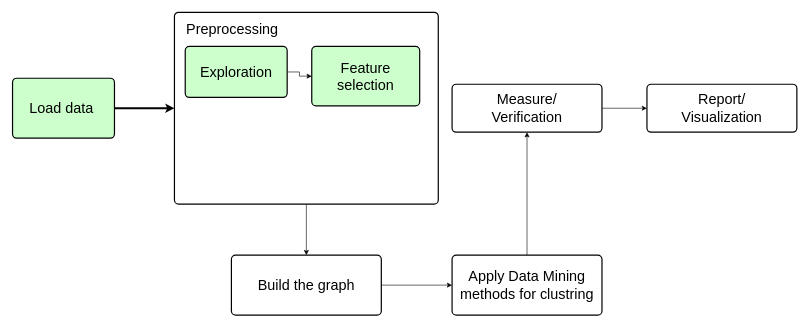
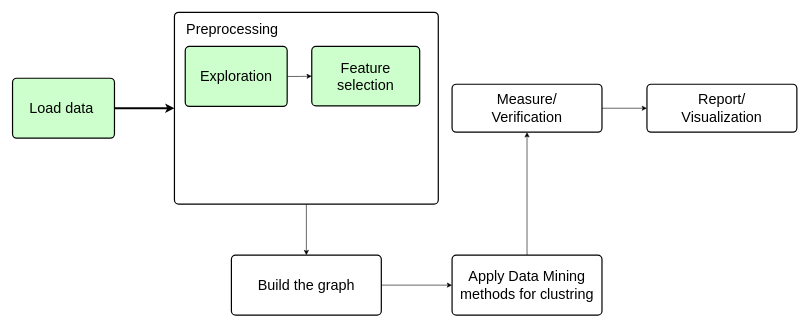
- <mxCell id="10" value="&lt;font style=&quot;font-size: 24px;&quot;&gt;Exploration&lt;/font&gt;" style="rounded=1;whiteSpace=wrap;html=1;absoluteArcSize=1;arcSize=14;strokeWidth=2;fillColor=#CCFFCC;" vertex="1" parent="1"><mxGeometry x="308" y="77" width="170" height="85" as="geometry" /></mxCell>
+ <mxCell id="10" value="&lt;font style=&quot;font-size: 24px;&quot;&gt;Exploration&lt;/font&gt;" style="rounded=1;whiteSpace=wrap;html=1;absoluteArcSize=1;arcSize=14;strokeWidth=2;fillColor=#CCFFCC;" vertex="1" parent="1"><mxGeometry x="308" y="77" width="170" height="100" as="geometry" /></mxCell>
